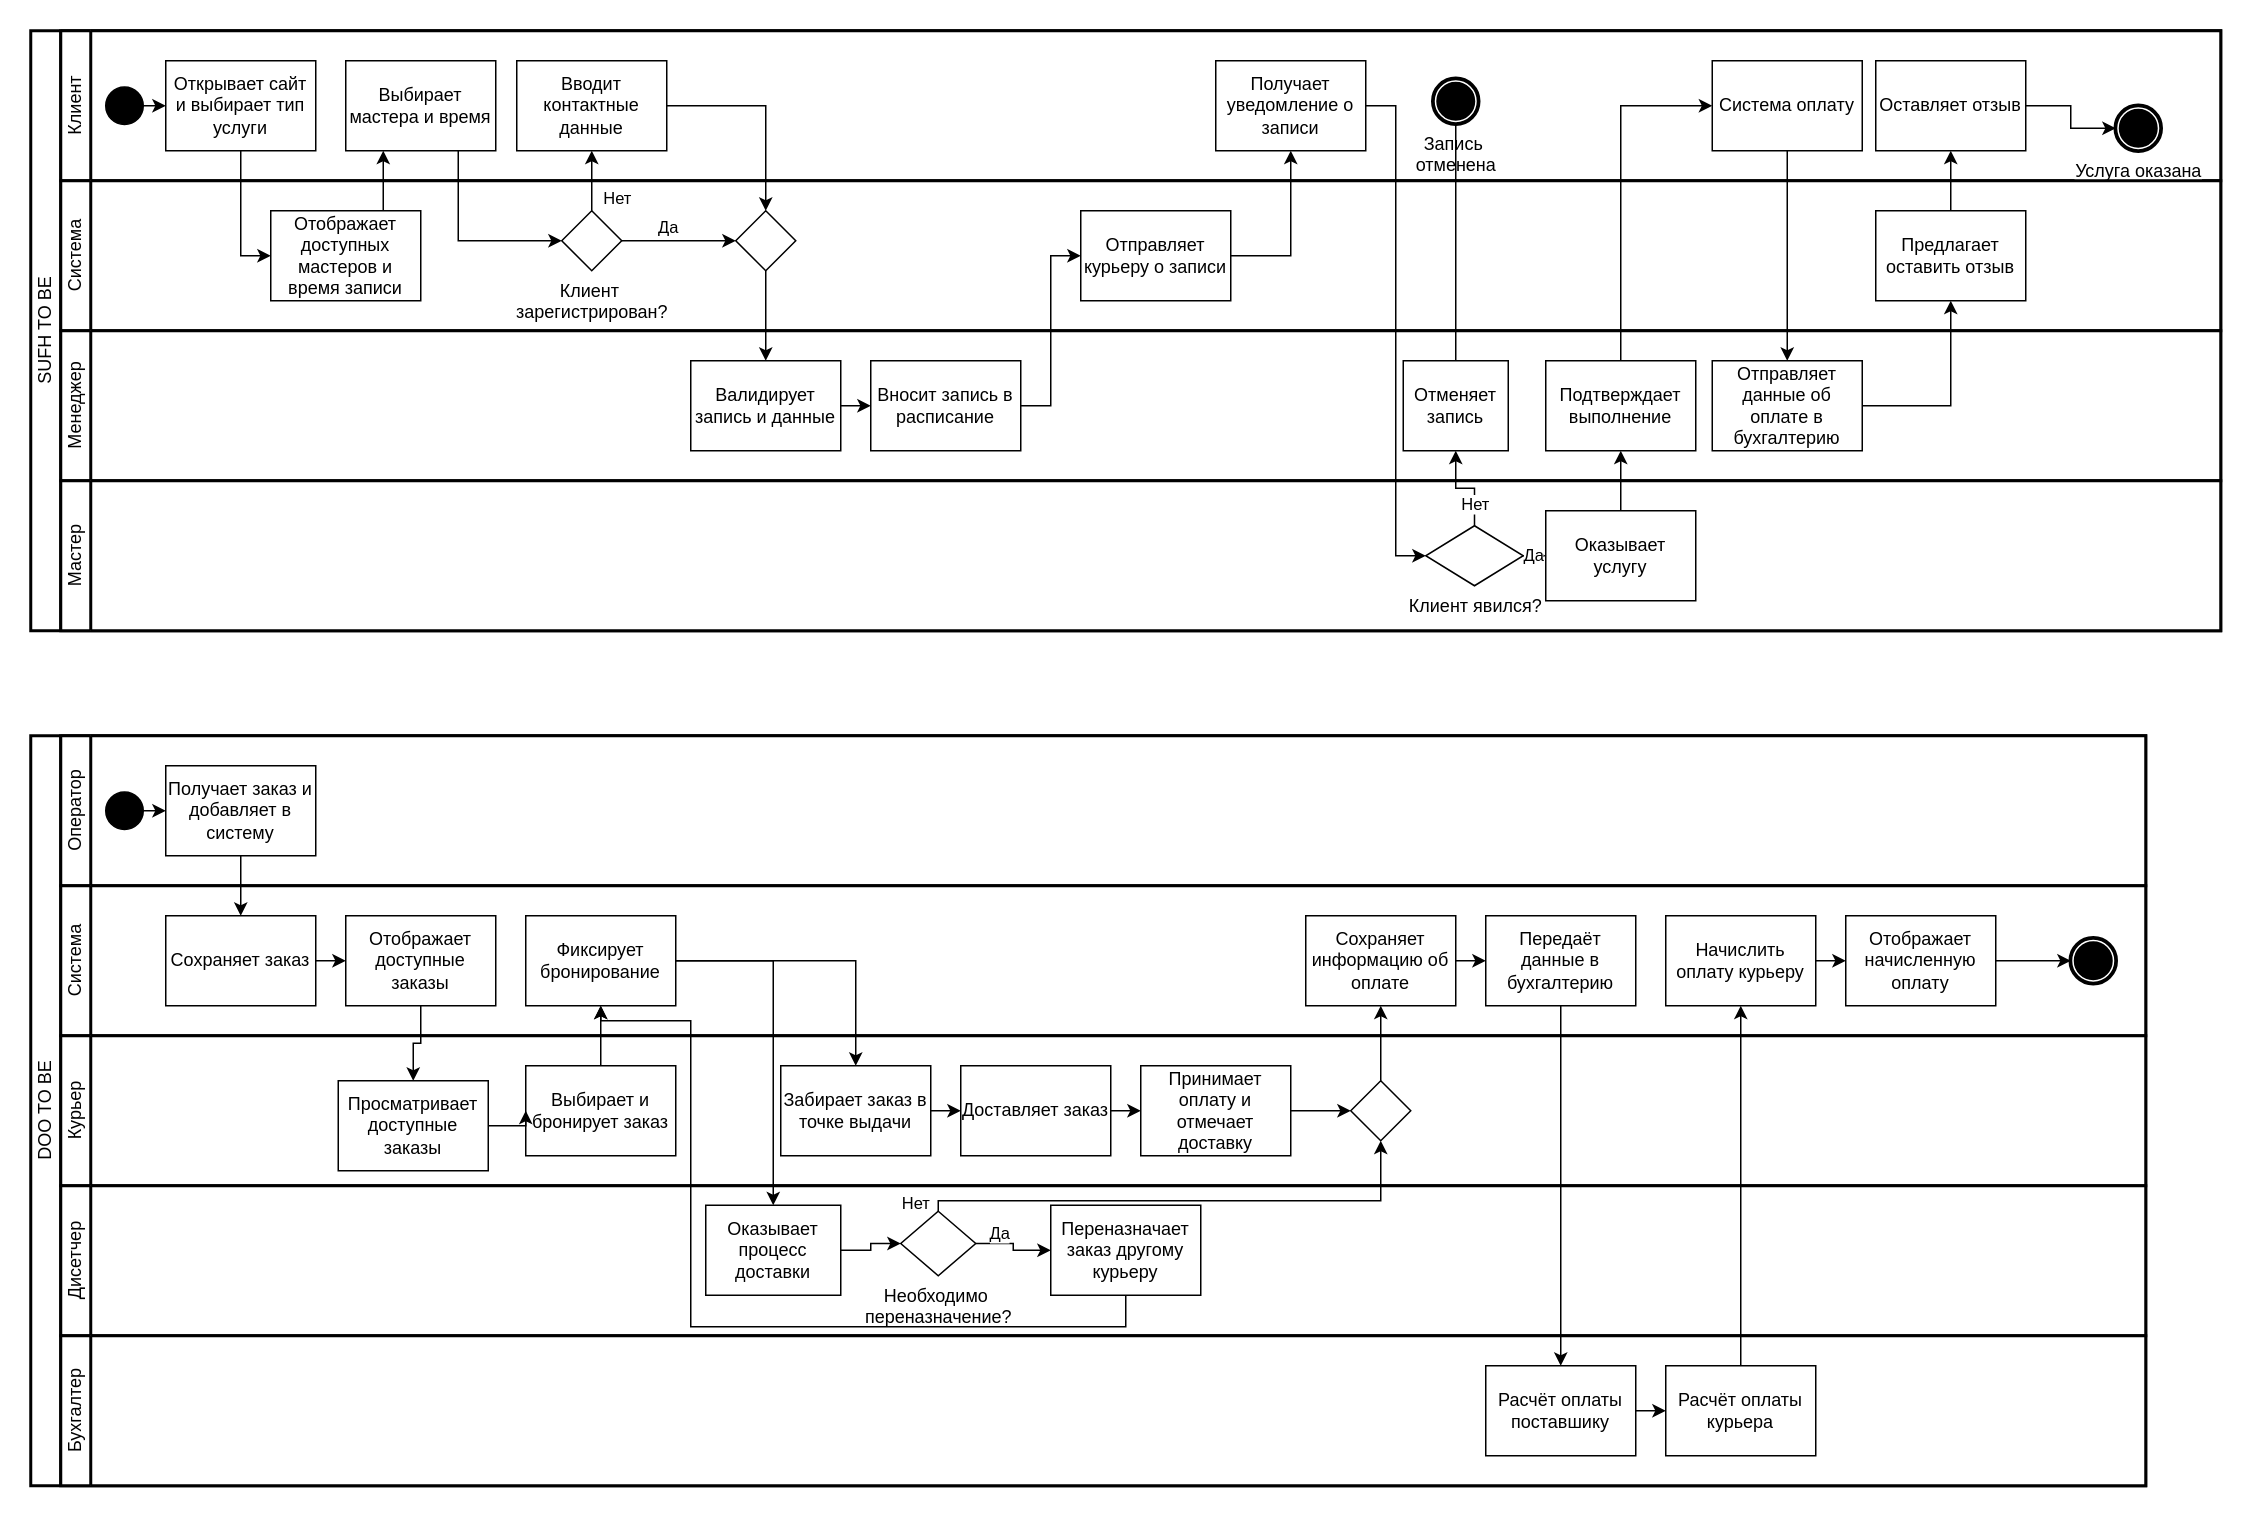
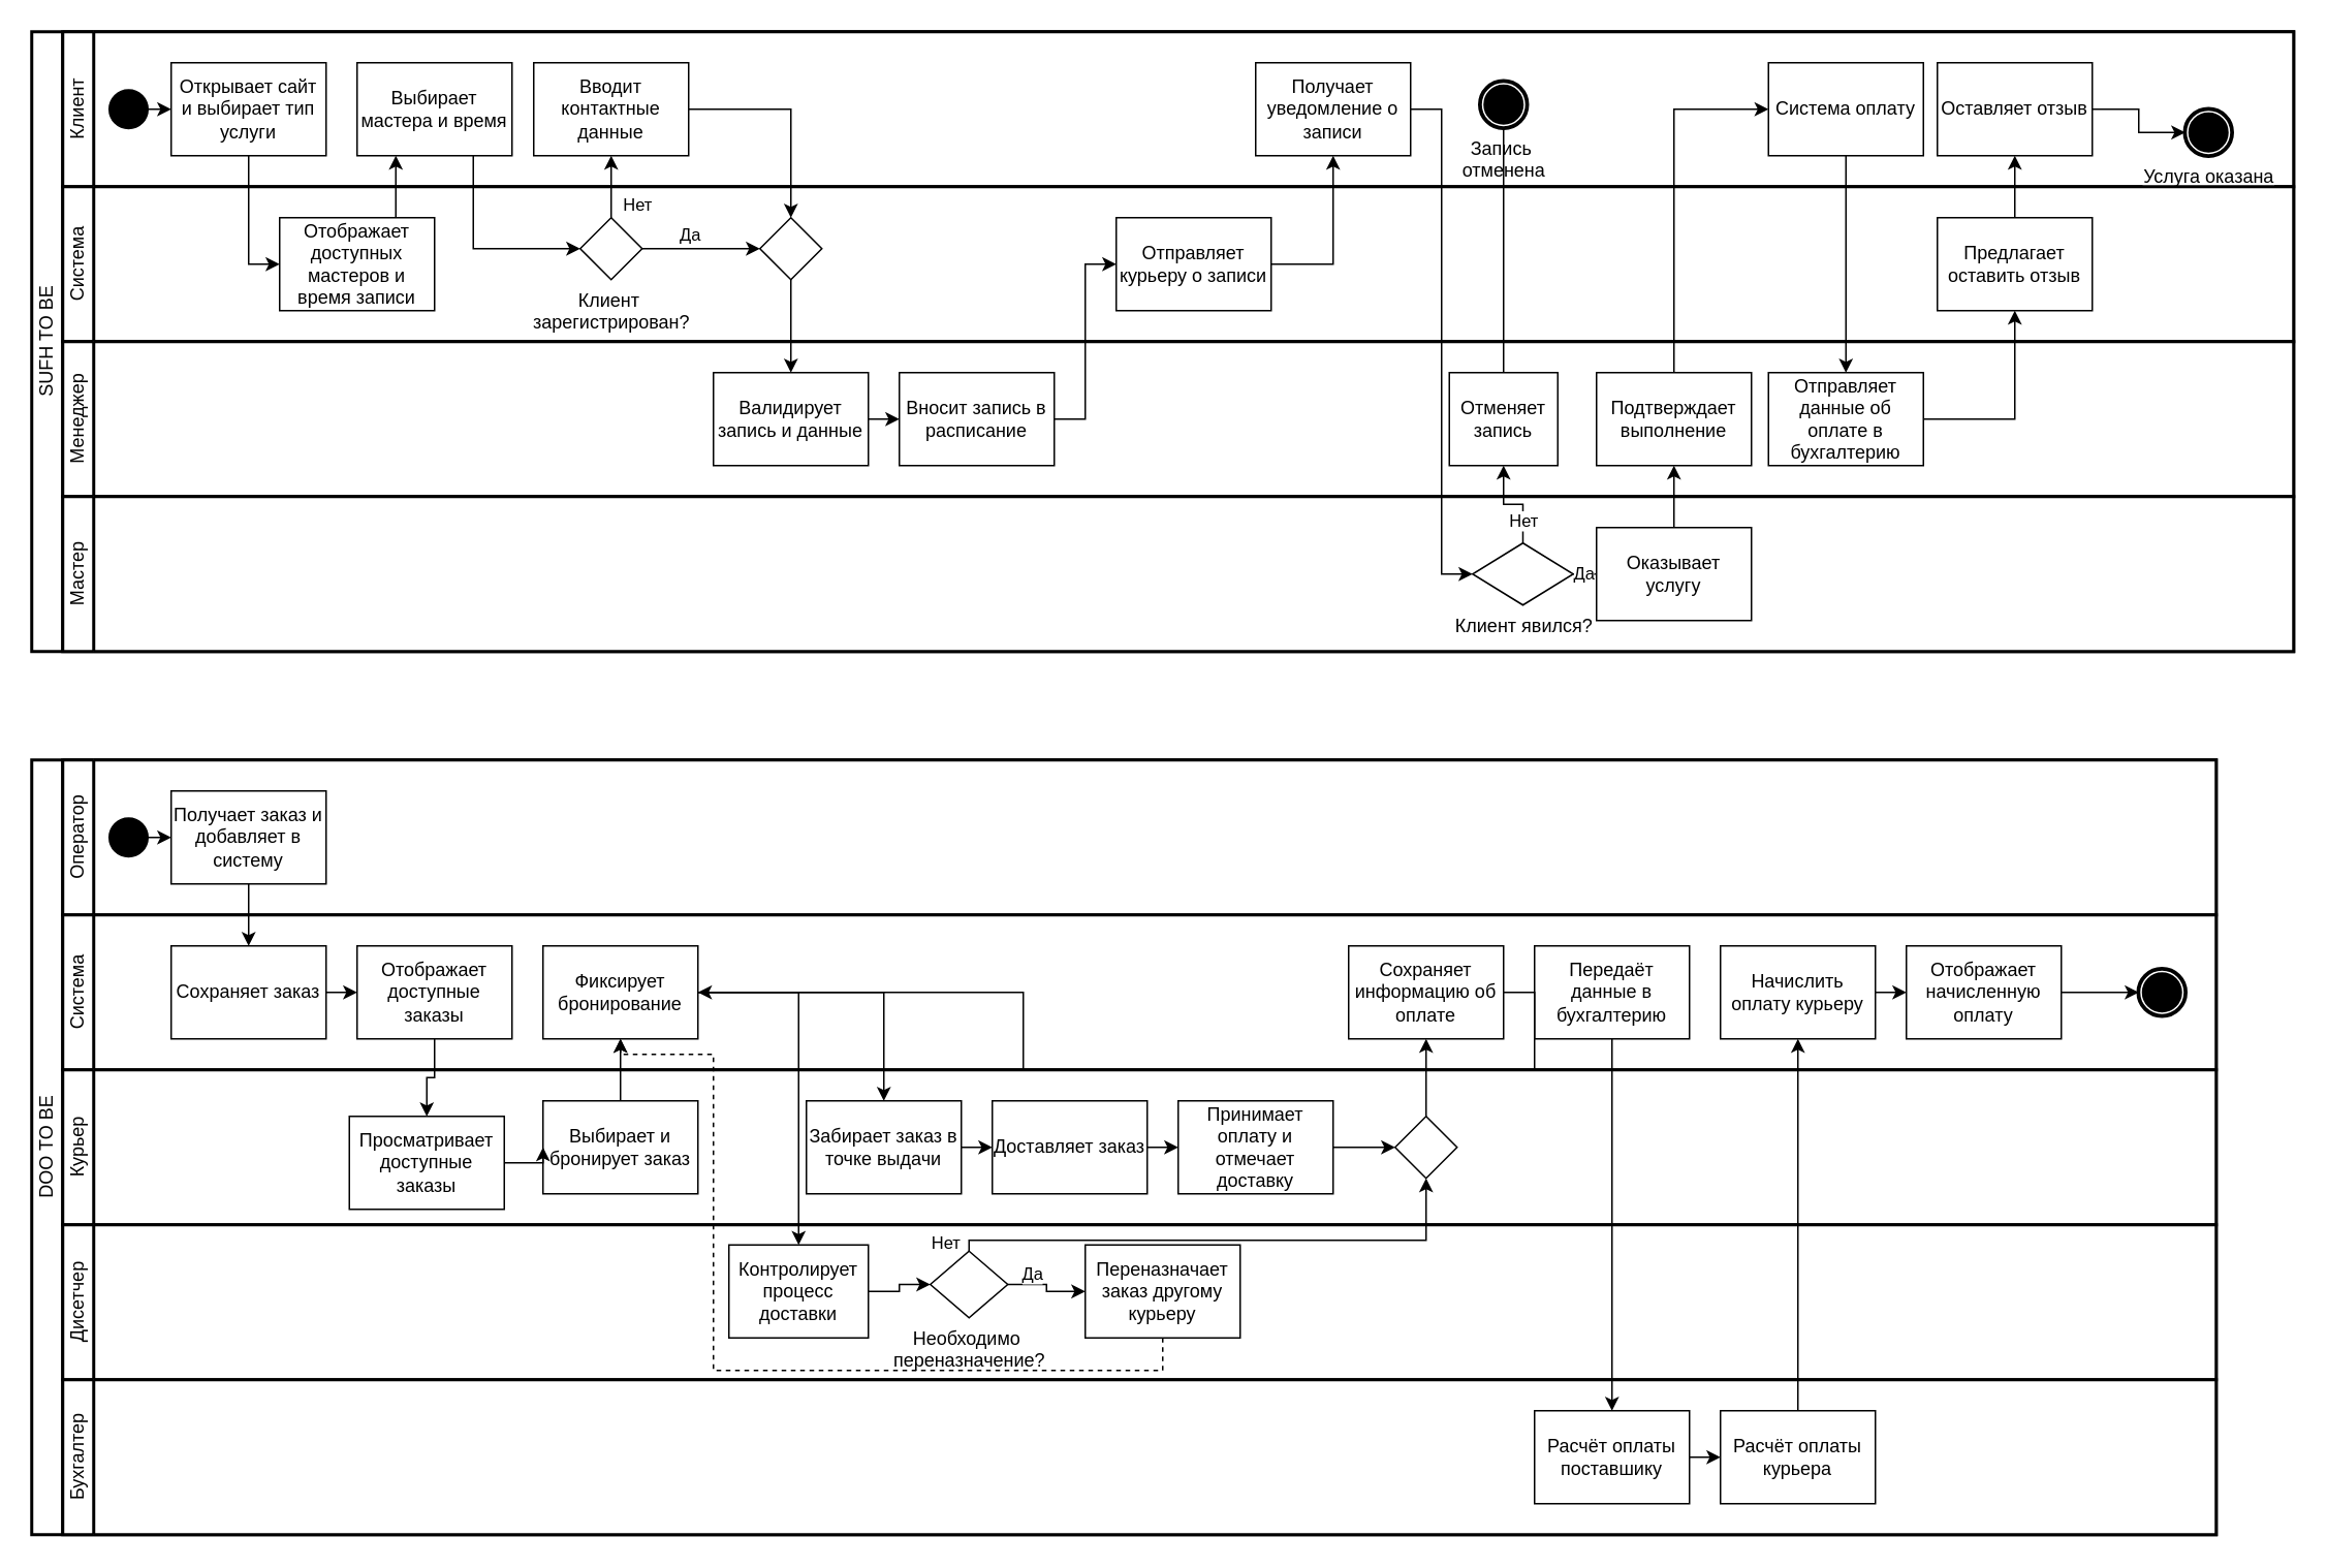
- <mxCell id="68" style="edgeStyle=orthogonalEdgeStyle;rounded=0;orthogonalLoop=1;jettySize=auto;html=1;exitX=1;exitY=0.5;exitDx=0;exitDy=0;exitPerimeter=0;entryX=0;entryY=0.5;entryDx=0;entryDy=0;entryPerimeter=0;" edge="1" parent="61" source="66" target="67"><mxGeometry relative="1" as="geometry" /></mxCell>
+ <mxCell id="68" style="edgeStyle=orthogonalEdgeStyle;rounded=0;orthogonalLoop=1;jettySize=auto;html=1;exitX=1;exitY=0.5;exitDx=0;exitDy=0;exitPerimeter=0;" edge="1" parent="61" source="66" target="65"><mxGeometry relative="1" as="geometry" /></mxCell>
- <mxCell id="88" value="Оказывает процесс доставки" style="points=[[0.25,0,0],[0.5,0,0],[0.75,0,0],[1,0.25,0],[1,0.5,0],[1,0.75,0],[0.75,1,0],[0.5,1,0],[0.25,1,0],[0,0.75,0],[0,0.5,0],[0,0.25,0]];shape=mxgraph.bpmn.task2;whiteSpace=wrap;rectStyle=rounded;size=10;html=1;container=1;expand=0;collapsible=0;taskMarker=abstract;" vertex="1" parent="87"><mxGeometry x="430" y="13" width="90" height="60" as="geometry" /></mxCell>
+ <mxCell id="88" value="Контролирует процесс доставки" style="points=[[0.25,0,0],[0.5,0,0],[0.75,0,0],[1,0.25,0],[1,0.5,0],[1,0.75,0],[0.75,1,0],[0.5,1,0],[0.25,1,0],[0,0.75,0],[0,0.5,0],[0,0.25,0]];shape=mxgraph.bpmn.task2;whiteSpace=wrap;rectStyle=rounded;size=10;html=1;container=1;expand=0;collapsible=0;taskMarker=abstract;" vertex="1" parent="87"><mxGeometry x="430" y="13" width="90" height="60" as="geometry" /></mxCell>
- <mxCell id="101" style="edgeStyle=orthogonalEdgeStyle;rounded=0;orthogonalLoop=1;jettySize=auto;html=1;entryX=0.5;entryY=1;entryDx=0;entryDy=0;entryPerimeter=0;exitX=0.5;exitY=1;exitDx=0;exitDy=0;exitPerimeter=0;" edge="1" parent="56" source="91" target="65"><mxGeometry relative="1" as="geometry"><mxPoint x="730" y="367" as="sourcePoint" /><mxPoint x="380" y="174" as="targetPoint" /><Array as="points"><mxPoint x="730" y="394" /><mxPoint x="440" y="394" /><mxPoint x="440" y="190" /><mxPoint x="380" y="190" /></Array></mxGeometry></mxCell>
+ <mxCell id="101" style="edgeStyle=orthogonalEdgeStyle;rounded=0;orthogonalLoop=1;jettySize=auto;html=1;entryX=0.5;entryY=1;entryDx=0;entryDy=0;entryPerimeter=0;exitX=0.5;exitY=1;exitDx=0;exitDy=0;exitPerimeter=0;dashed=1;" edge="1" parent="56" source="91" target="65"><mxGeometry relative="1" as="geometry"><mxPoint x="730" y="367" as="sourcePoint" /><mxPoint x="380" y="174" as="targetPoint" /><Array as="points"><mxPoint x="730" y="394" /><mxPoint x="440" y="394" /><mxPoint x="440" y="190" /><mxPoint x="380" y="190" /></Array></mxGeometry></mxCell>
